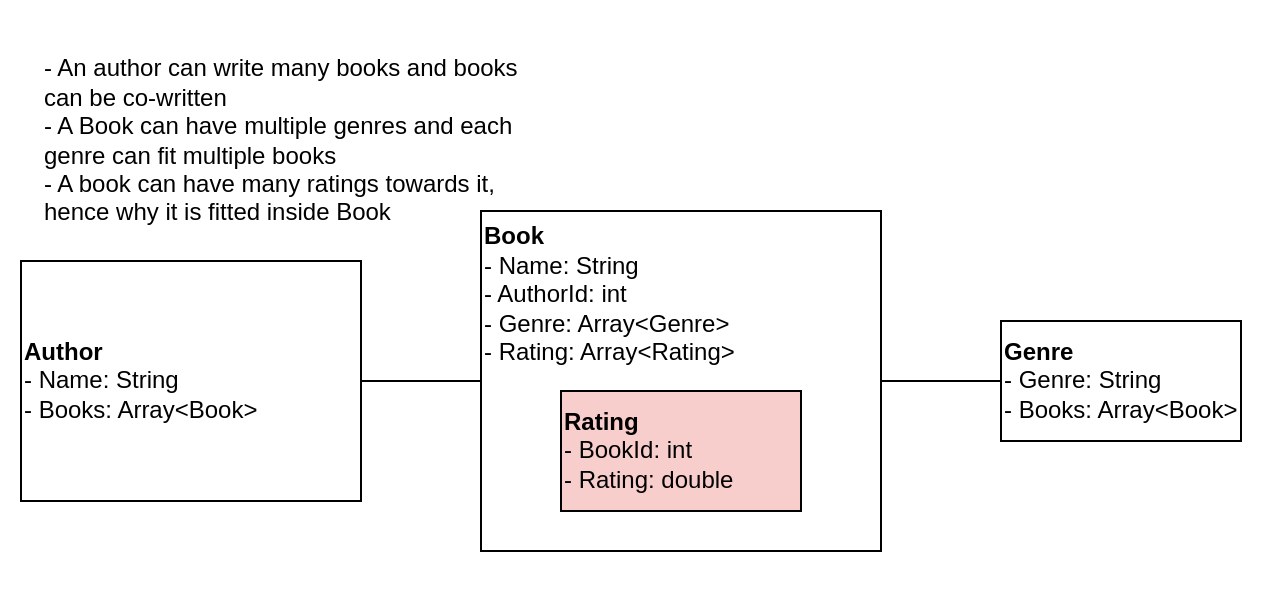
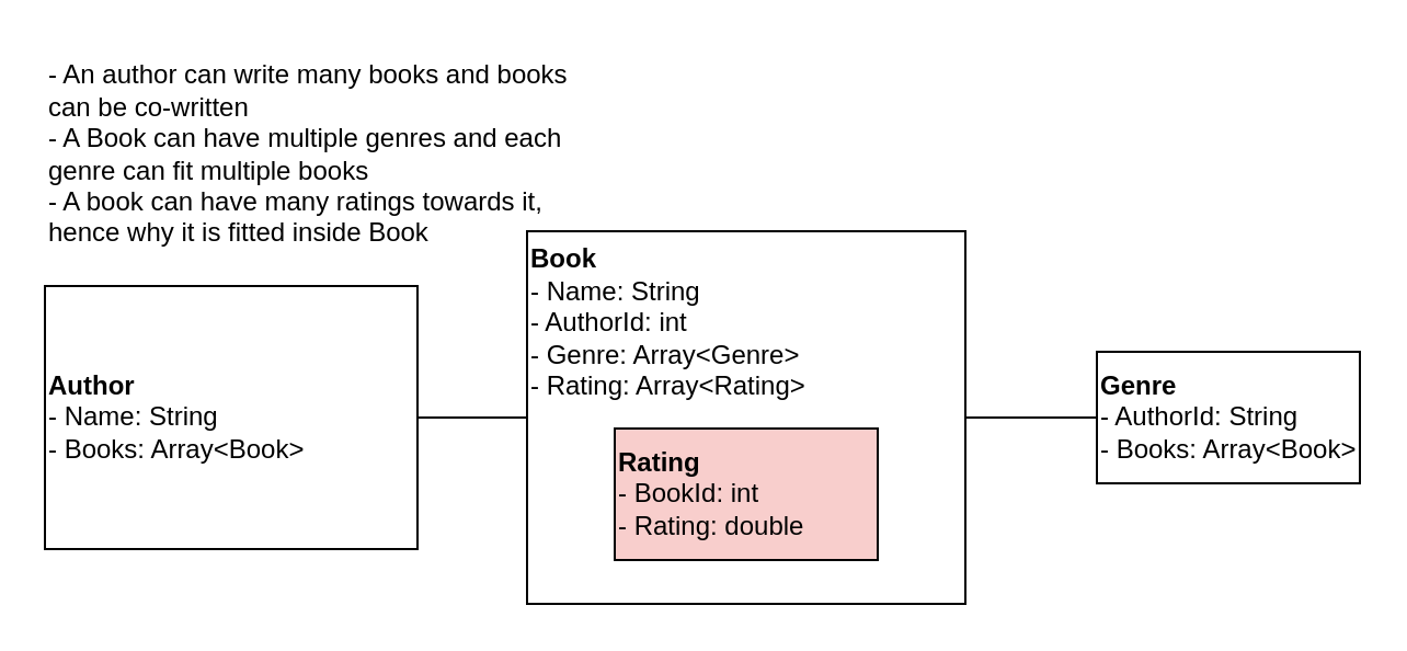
- <mxCell id="2" value="&lt;b&gt;Author&lt;/b&gt;&lt;div&gt;- Name: String&lt;/div&gt;&lt;div&gt;- Books: Array&amp;lt;Book&amp;gt;&lt;/div&gt;" style="rounded=0;whiteSpace=wrap;html=1;align=left;" vertex="1" parent="1"><mxGeometry x="10" y="130" width="170" height="120" as="geometry" /></mxCell>
+ <mxCell id="2" value="&lt;b&gt;Author&lt;/b&gt;&lt;div&gt;- Name: String&lt;/div&gt;&lt;div&gt;- Books: Array&amp;lt;Book&amp;gt;&lt;/div&gt;" style="rounded=0;whiteSpace=wrap;html=1;align=left;" vertex="1" parent="1"><mxGeometry x="20" y="130" width="170" height="120" as="geometry" /></mxCell>
- <mxCell id="6" value="&lt;b&gt;Genre&lt;/b&gt;&lt;div&gt;- Genre: String&lt;/div&gt;&lt;div&gt;- Books: Array&amp;lt;Book&amp;gt;&lt;/div&gt;" style="rounded=0;whiteSpace=wrap;html=1;align=left;" vertex="1" parent="1"><mxGeometry x="500" y="160" width="120" height="60" as="geometry" /></mxCell>
+ <mxCell id="6" value="&lt;b&gt;Genre&lt;/b&gt;&lt;div&gt;- AuthorId: String&lt;/div&gt;&lt;div&gt;- Books: Array&amp;lt;Book&amp;gt;&lt;/div&gt;" style="rounded=0;whiteSpace=wrap;html=1;align=left;" vertex="1" parent="1"><mxGeometry x="500" y="160" width="120" height="60" as="geometry" /></mxCell>
